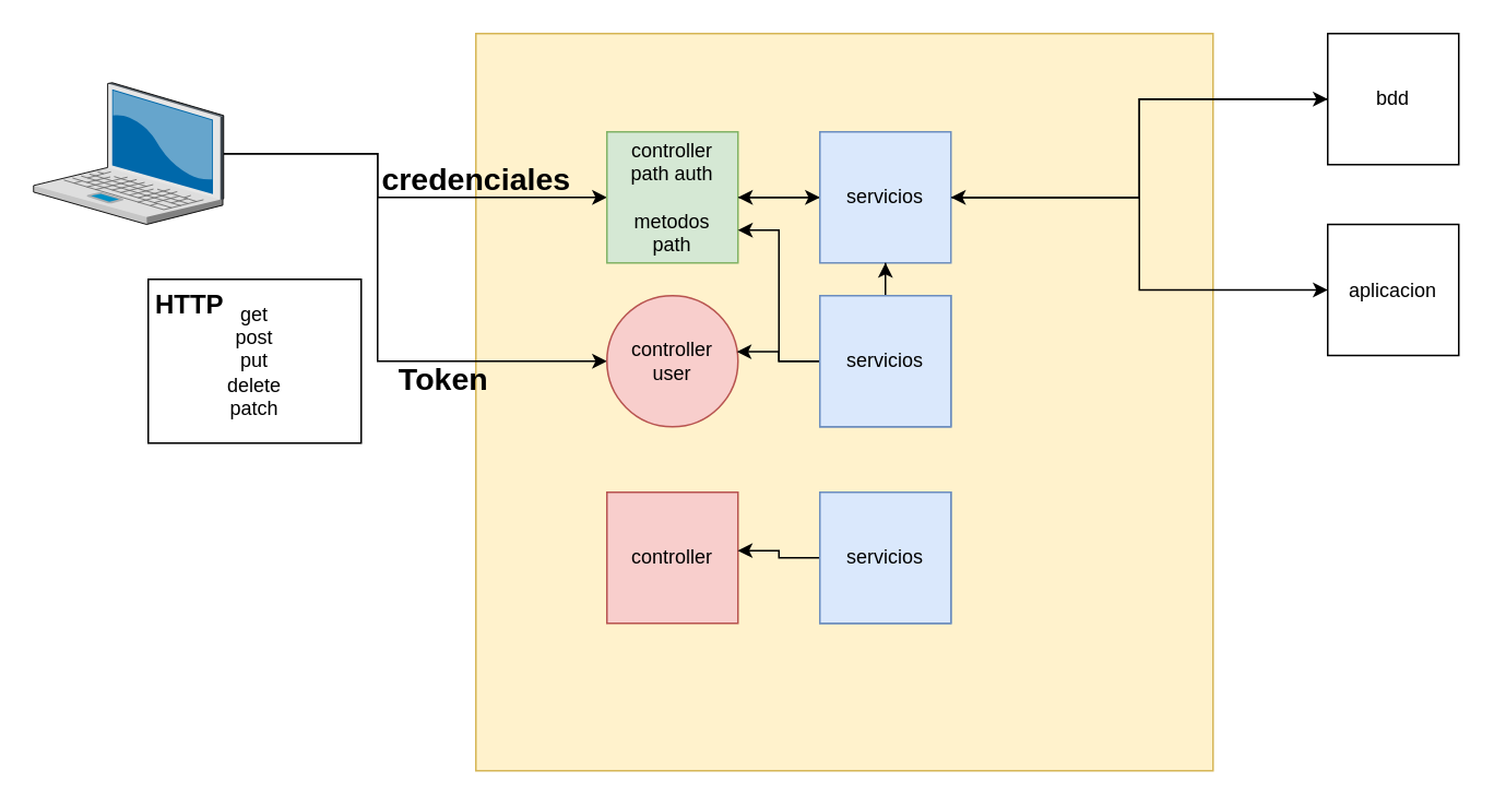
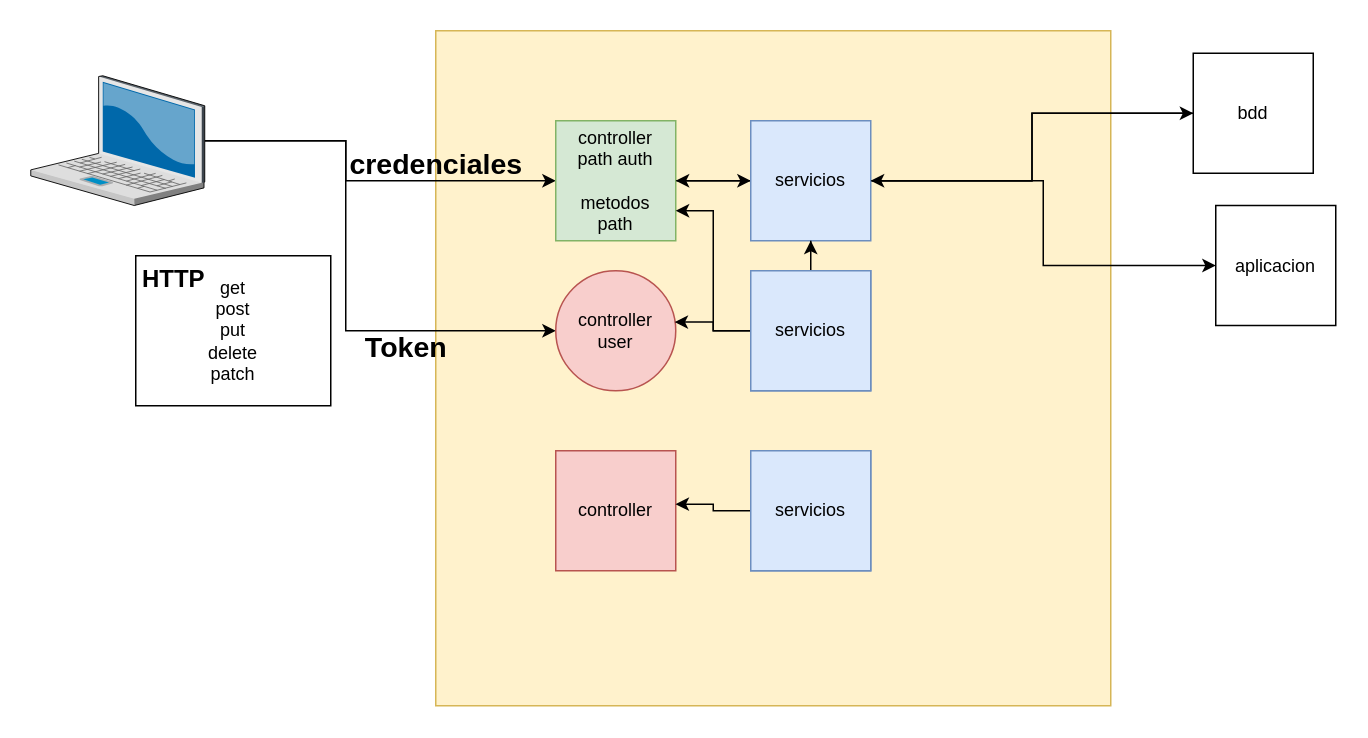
- <mxCell id="20" value="bdd" style="whiteSpace=wrap;html=1;aspect=fixed;" vertex="1" parent="1"><mxGeometry x="810" y="20" width="80" height="80" as="geometry" /></mxCell>
+ <mxCell id="20" value="bdd" style="whiteSpace=wrap;html=1;aspect=fixed;" vertex="1" parent="1"><mxGeometry x="795" y="35" width="80" height="80" as="geometry" /></mxCell>
